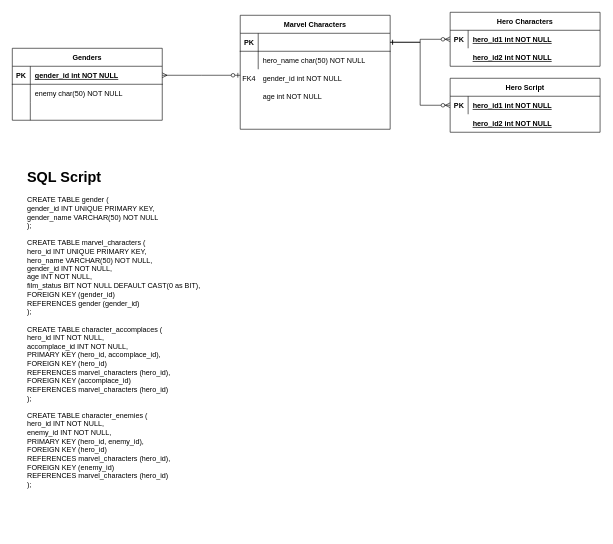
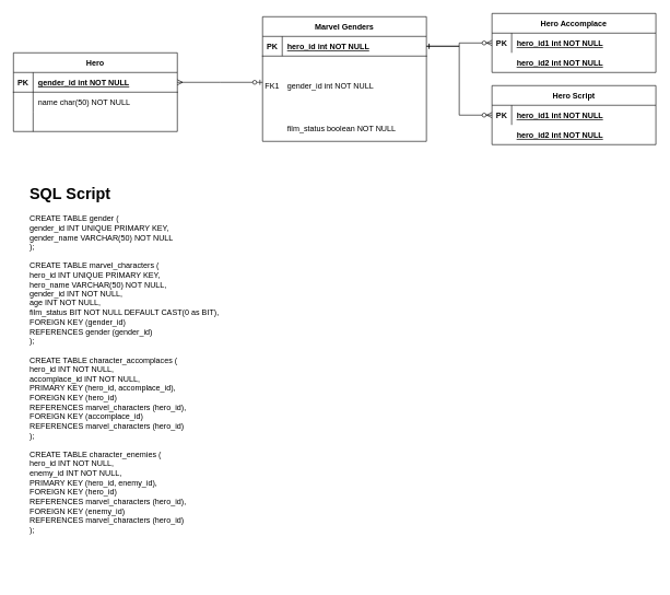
- <mxCell id="29" value="Hero Characters" style="shape=table;startSize=30;container=1;collapsible=1;childLayout=tableLayout;fixedRows=1;rowLines=0;fontStyle=1;align=center;resizeLast=1;" vertex="1" parent="1"><mxGeometry x="750" y="20" width="250" height="90" as="geometry"><mxRectangle x="410" y="120" width="140" height="30" as="alternateBounds" /></mxGeometry></mxCell>
+ <mxCell id="29" value="Hero Accomplace" style="shape=table;startSize=30;container=1;collapsible=1;childLayout=tableLayout;fixedRows=1;rowLines=0;fontStyle=1;align=center;resizeLast=1;" vertex="1" parent="1"><mxGeometry x="750" y="20" width="250" height="90" as="geometry"><mxRectangle x="410" y="120" width="140" height="30" as="alternateBounds" /></mxGeometry></mxCell>
- <mxCell id="12" value="Marvel Characters" style="shape=table;startSize=30;container=1;collapsible=1;childLayout=tableLayout;fixedRows=1;rowLines=0;fontStyle=1;align=center;resizeLast=1;" parent="1" vertex="1"><mxGeometry x="400" y="25" width="250" height="190" as="geometry"><mxRectangle x="410" y="120" width="140" height="30" as="alternateBounds" /></mxGeometry></mxCell>
+ <mxCell id="12" value="Marvel Genders" style="shape=table;startSize=30;container=1;collapsible=1;childLayout=tableLayout;fixedRows=1;rowLines=0;fontStyle=1;align=center;resizeLast=1;" parent="1" vertex="1"><mxGeometry x="400" y="25" width="250" height="190" as="geometry"><mxRectangle x="410" y="120" width="140" height="30" as="alternateBounds" /></mxGeometry></mxCell>
+ <mxCell id="15" value="hero_id int NOT NULL" style="shape=partialRectangle;overflow=hidden;connectable=0;fillColor=none;top=0;left=0;bottom=0;right=0;align=left;spacingLeft=6;fontStyle=5;" parent="13" vertex="1"><mxGeometry x="30" width="220" height="30" as="geometry" /></mxCell>
- <mxCell id="2" value="Genders" style="shape=table;startSize=30;container=1;collapsible=1;childLayout=tableLayout;fixedRows=1;rowLines=0;fontStyle=1;align=center;resizeLast=1;" parent="1" vertex="1"><mxGeometry x="20" y="80" width="250" height="120" as="geometry" /></mxCell>
+ <mxCell id="2" value="Hero" style="shape=table;startSize=30;container=1;collapsible=1;childLayout=tableLayout;fixedRows=1;rowLines=0;fontStyle=1;align=center;resizeLast=1;" parent="1" vertex="1"><mxGeometry x="20" y="80" width="250" height="120" as="geometry" /></mxCell>
- <mxCell id="18" value="hero_name char(50) NOT NULL" style="shape=partialRectangle;overflow=hidden;connectable=0;fillColor=none;top=0;left=0;bottom=0;right=0;align=left;spacingLeft=6;" parent="16" vertex="1"><mxGeometry x="30" width="220" height="30" as="geometry" /></mxCell>
- <mxCell id="20" value="FK4" style="shape=partialRectangle;overflow=hidden;connectable=0;fillColor=none;top=0;left=0;bottom=0;right=0;" vertex="1" parent="1"><mxGeometry x="400" y="115" width="30" height="30" as="geometry" /></mxCell>
+ <mxCell id="20" value="FK1" style="shape=partialRectangle;overflow=hidden;connectable=0;fillColor=none;top=0;left=0;bottom=0;right=0;" vertex="1" parent="1"><mxGeometry x="400" y="115" width="30" height="30" as="geometry" /></mxCell>
- <mxCell id="8" value="enemy char(50) NOT NULL" style="shape=partialRectangle;overflow=hidden;connectable=0;fillColor=none;top=0;left=0;bottom=0;right=0;align=left;spacingLeft=6;" parent="6" vertex="1"><mxGeometry x="30" width="220" height="30" as="geometry" /></mxCell>
+ <mxCell id="8" value="name char(50) NOT NULL" style="shape=partialRectangle;overflow=hidden;connectable=0;fillColor=none;top=0;left=0;bottom=0;right=0;align=left;spacingLeft=6;" parent="6" vertex="1"><mxGeometry x="30" width="220" height="30" as="geometry" /></mxCell>
- <mxCell id="22" value="age int NOT NULL" style="shape=partialRectangle;overflow=hidden;connectable=0;fillColor=none;top=0;left=0;bottom=0;right=0;align=left;spacingLeft=6;" vertex="1" parent="1"><mxGeometry x="430" y="145" width="220" height="30" as="geometry" /></mxCell>
+ <mxCell id="23" value="film_status boolean NOT NULL" style="shape=partialRectangle;overflow=hidden;connectable=0;fillColor=none;top=0;left=0;bottom=0;right=0;align=left;spacingLeft=6;" vertex="1" parent="1"><mxGeometry x="430" y="180" width="220" height="30" as="geometry" /></mxCell>
